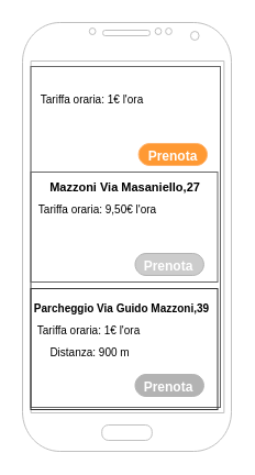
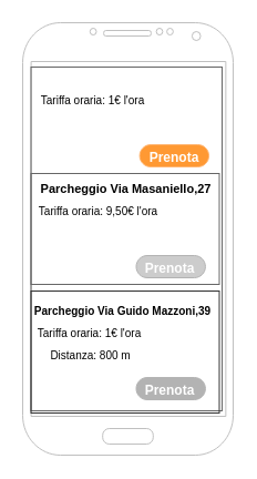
- <mxCell id="7" value="&lt;b&gt;&lt;font style=&quot;font-size: 11px&quot;&gt;Mazzoni Via Masaniello,27&lt;/font&gt;&lt;/b&gt;" style="text;html=1;align=center;verticalAlign=middle;resizable=0;points=[];autosize=1;" vertex="1" parent="3"><mxGeometry y="100" width="170" height="20" as="geometry" /></mxCell>
+ <mxCell id="7" value="&lt;b&gt;&lt;font style=&quot;font-size: 11px&quot;&gt;Parcheggio Via Masaniello,27&lt;/font&gt;&lt;/b&gt;" style="text;html=1;align=center;verticalAlign=middle;resizable=0;points=[];autosize=1;" vertex="1" parent="3"><mxGeometry y="100" width="170" height="20" as="geometry" /></mxCell>
- <mxCell id="11" value="&lt;span style=&quot;font-size: 10px&quot;&gt;Distanza: 900 m&lt;/span&gt;" style="text;html=1;align=center;verticalAlign=middle;resizable=0;points=[];autosize=1;" vertex="1" parent="3"><mxGeometry x="8.594" y="250" width="90" height="20" as="geometry" /></mxCell>
+ <mxCell id="11" value="&lt;span style=&quot;font-size: 10px&quot;&gt;Distanza: 800 m&lt;/span&gt;" style="text;html=1;align=center;verticalAlign=middle;resizable=0;points=[];autosize=1;" vertex="1" parent="3"><mxGeometry x="8.594" y="250" width="90" height="20" as="geometry" /></mxCell>
